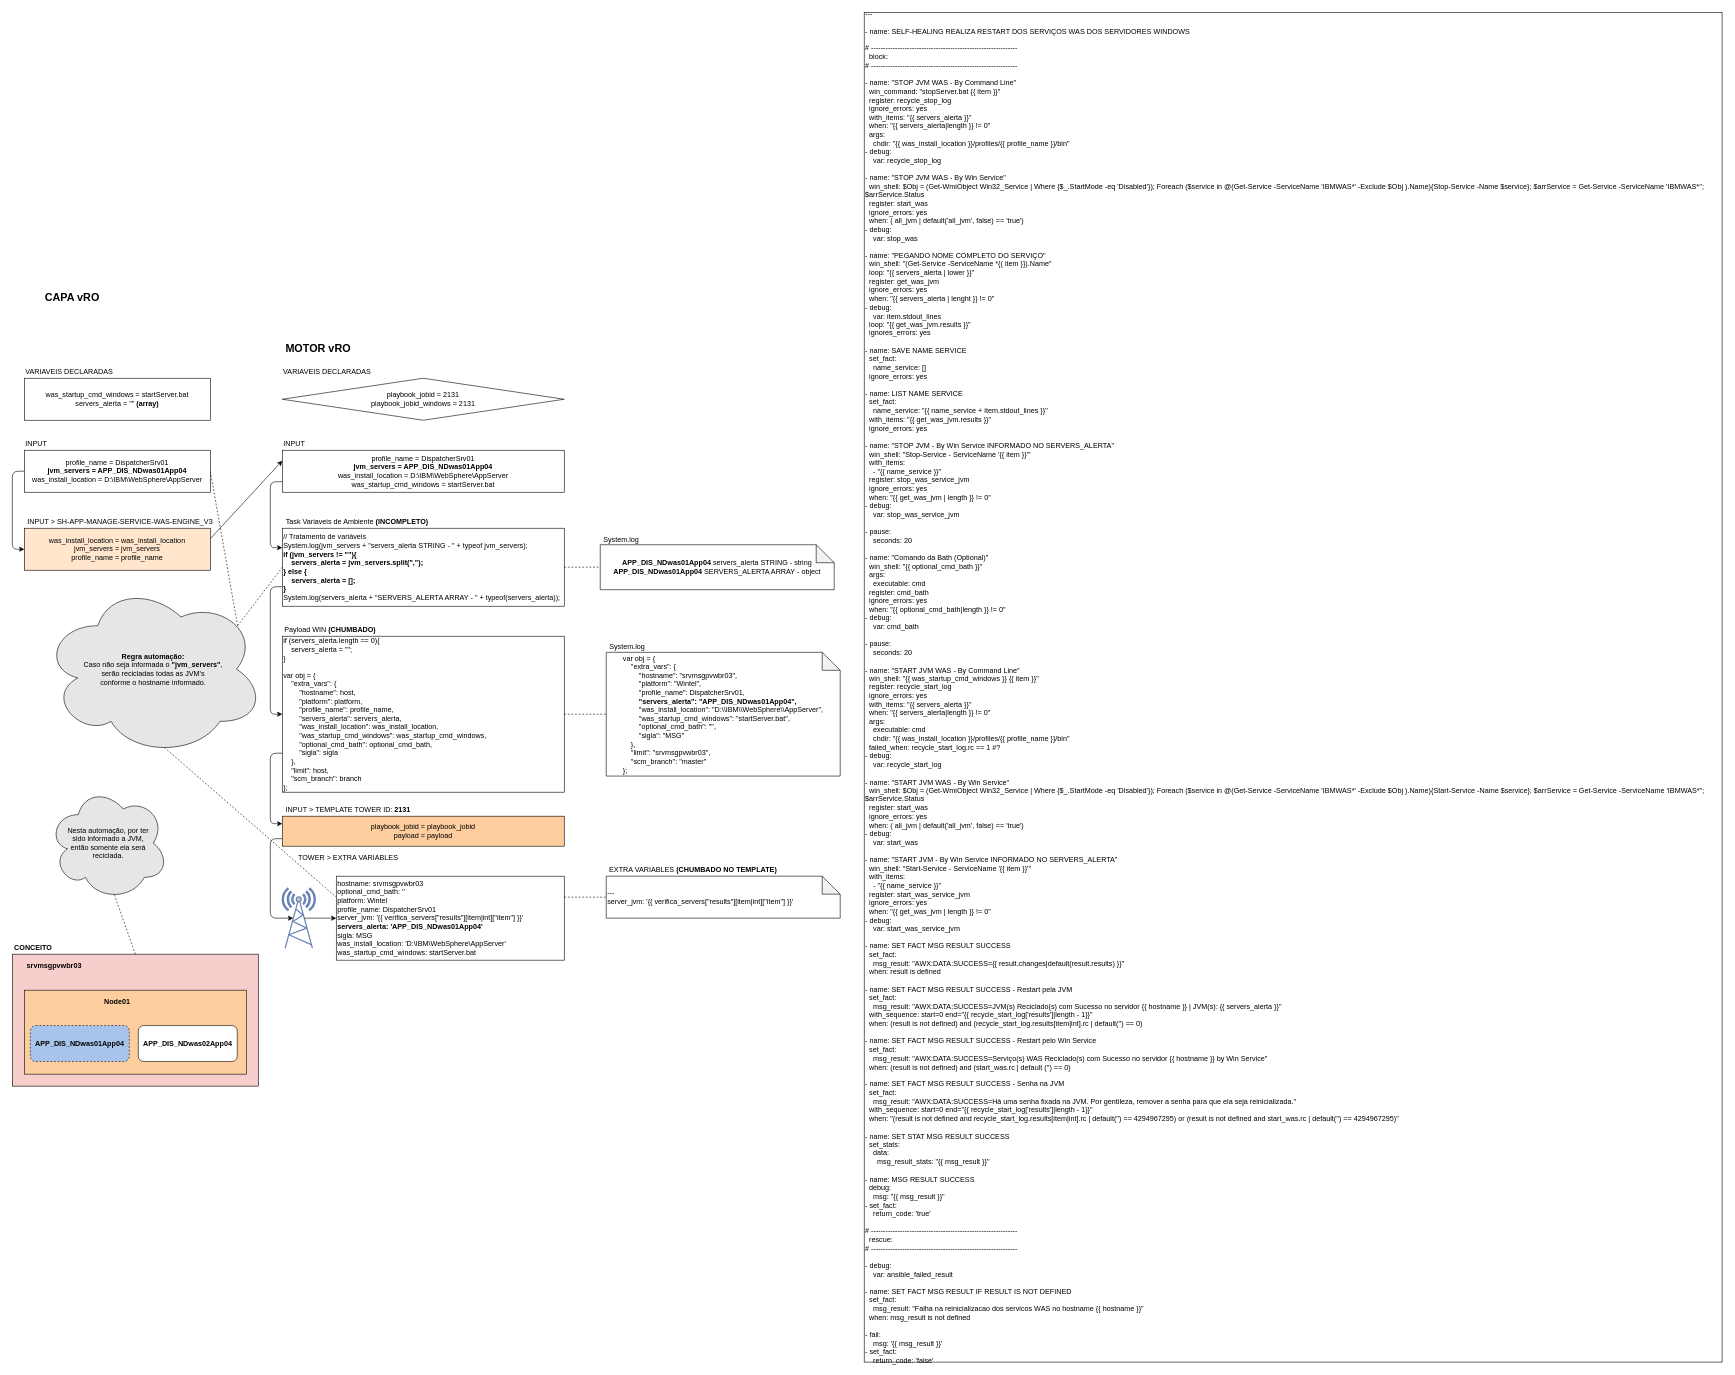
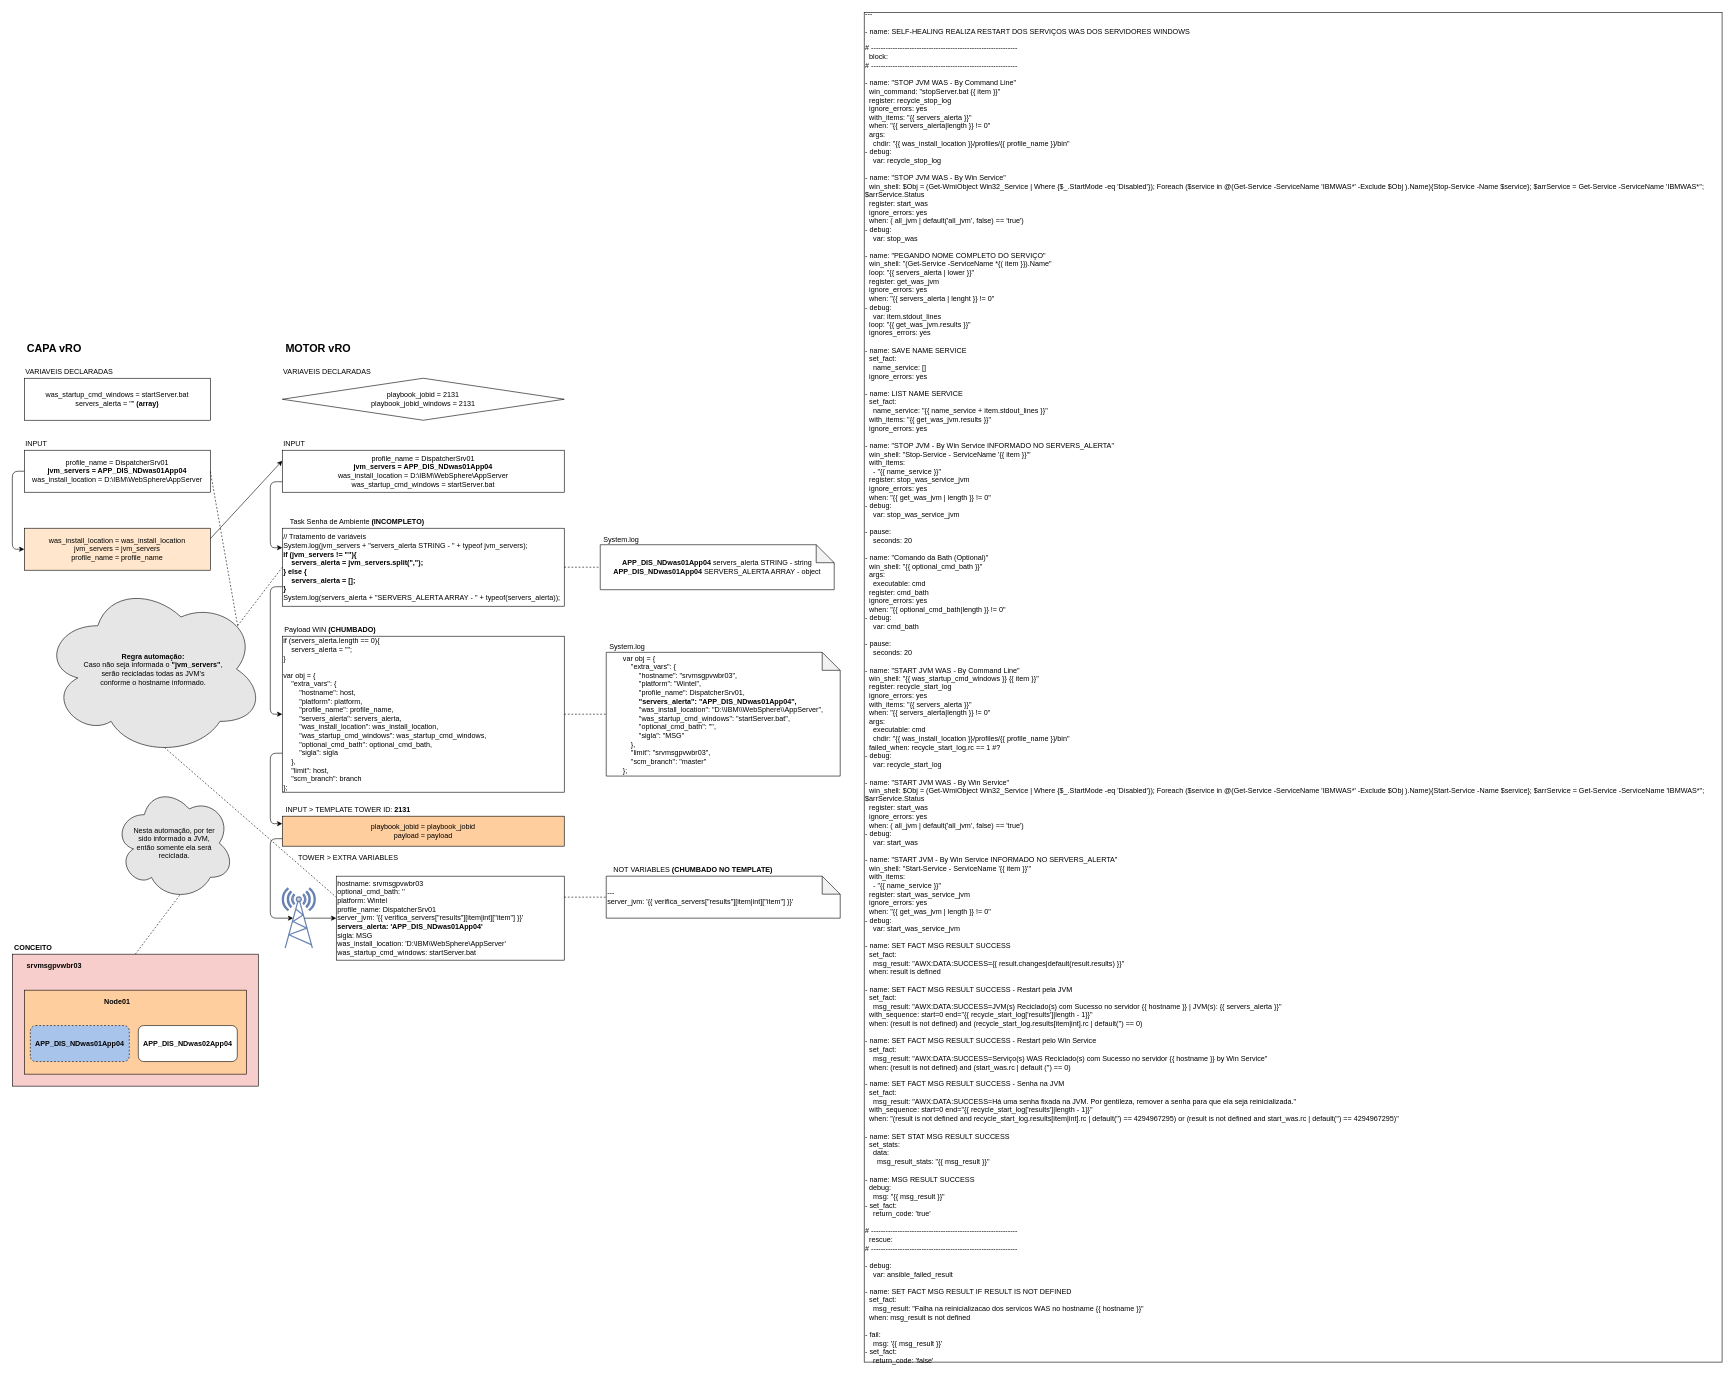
- <mxCell id="2" value="&lt;b&gt;&lt;font style=&quot;font-size: 18px&quot;&gt;CAPA vRO&lt;/font&gt;&lt;/b&gt;" style="text;html=1;strokeColor=none;fillColor=none;align=center;verticalAlign=middle;whiteSpace=wrap;rounded=0;" parent="1" vertex="1"><mxGeometry x="70" y="485" width="100" height="20" as="geometry" /></mxCell>
+ <mxCell id="2" value="&lt;b&gt;&lt;font style=&quot;font-size: 18px&quot;&gt;CAPA vRO&lt;/font&gt;&lt;/b&gt;" style="text;html=1;strokeColor=none;fillColor=none;align=center;verticalAlign=middle;whiteSpace=wrap;rounded=0;" parent="1" vertex="1"><mxGeometry x="40" y="570" width="100" height="20" as="geometry" /></mxCell>
- <mxCell id="7" value="INPUT &amp;gt; SH-APP-MANAGE-SERVICE-WAS-ENGINE_V3" style="text;html=1;strokeColor=none;fillColor=none;align=center;verticalAlign=middle;whiteSpace=wrap;rounded=0;" parent="1" vertex="1"><mxGeometry x="40" y="860" width="320" height="20" as="geometry" /></mxCell>
- <mxCell id="15" value="Task Variaveis de Ambiente &lt;b&gt;(INCOMPLETO)&lt;/b&gt;" style="text;html=1;strokeColor=none;fillColor=none;align=center;verticalAlign=middle;whiteSpace=wrap;rounded=0;" parent="1" vertex="1"><mxGeometry x="470" y="860" width="250" height="20" as="geometry" /></mxCell>
+ <mxCell id="15" value="Task Senha de Ambiente &lt;b&gt;(INCOMPLETO)&lt;/b&gt;" style="text;html=1;strokeColor=none;fillColor=none;align=center;verticalAlign=middle;whiteSpace=wrap;rounded=0;" parent="1" vertex="1"><mxGeometry x="470" y="860" width="250" height="20" as="geometry" /></mxCell>
- <mxCell id="34" value="Nesta automação, por ter &lt;br&gt;sido informado a JVM, &lt;br&gt;então somente ela será &lt;br&gt;reciclada." style="ellipse;shape=cloud;whiteSpace=wrap;html=1;fillColor=#E6E6E6;" parent="1" vertex="1"><mxGeometry x="80" y="1310" width="200" height="190" as="geometry" /></mxCell>
+ <mxCell id="34" value="Nesta automação, por ter &lt;br&gt;sido informado a JVM, &lt;br&gt;então somente ela será &lt;br&gt;reciclada." style="ellipse;shape=cloud;whiteSpace=wrap;html=1;fillColor=#E6E6E6;" parent="1" vertex="1"><mxGeometry x="190" y="1310" width="200" height="190" as="geometry" /></mxCell>
- <mxCell id="50" value="EXTRA VARIABLES &lt;b&gt;(CHUMBADO NO TEMPLATE)&lt;/b&gt;" style="text;html=1;strokeColor=none;fillColor=none;align=center;verticalAlign=middle;whiteSpace=wrap;rounded=0;" parent="1" vertex="1"><mxGeometry x="1010" y="1440" width="290" height="20" as="geometry" /></mxCell>
+ <mxCell id="50" value="NOT VARIABLES &lt;b&gt;(CHUMBADO NO TEMPLATE)&lt;/b&gt;" style="text;html=1;strokeColor=none;fillColor=none;align=center;verticalAlign=middle;whiteSpace=wrap;rounded=0;" parent="1" vertex="1"><mxGeometry x="1010" y="1440" width="290" height="20" as="geometry" /></mxCell>
